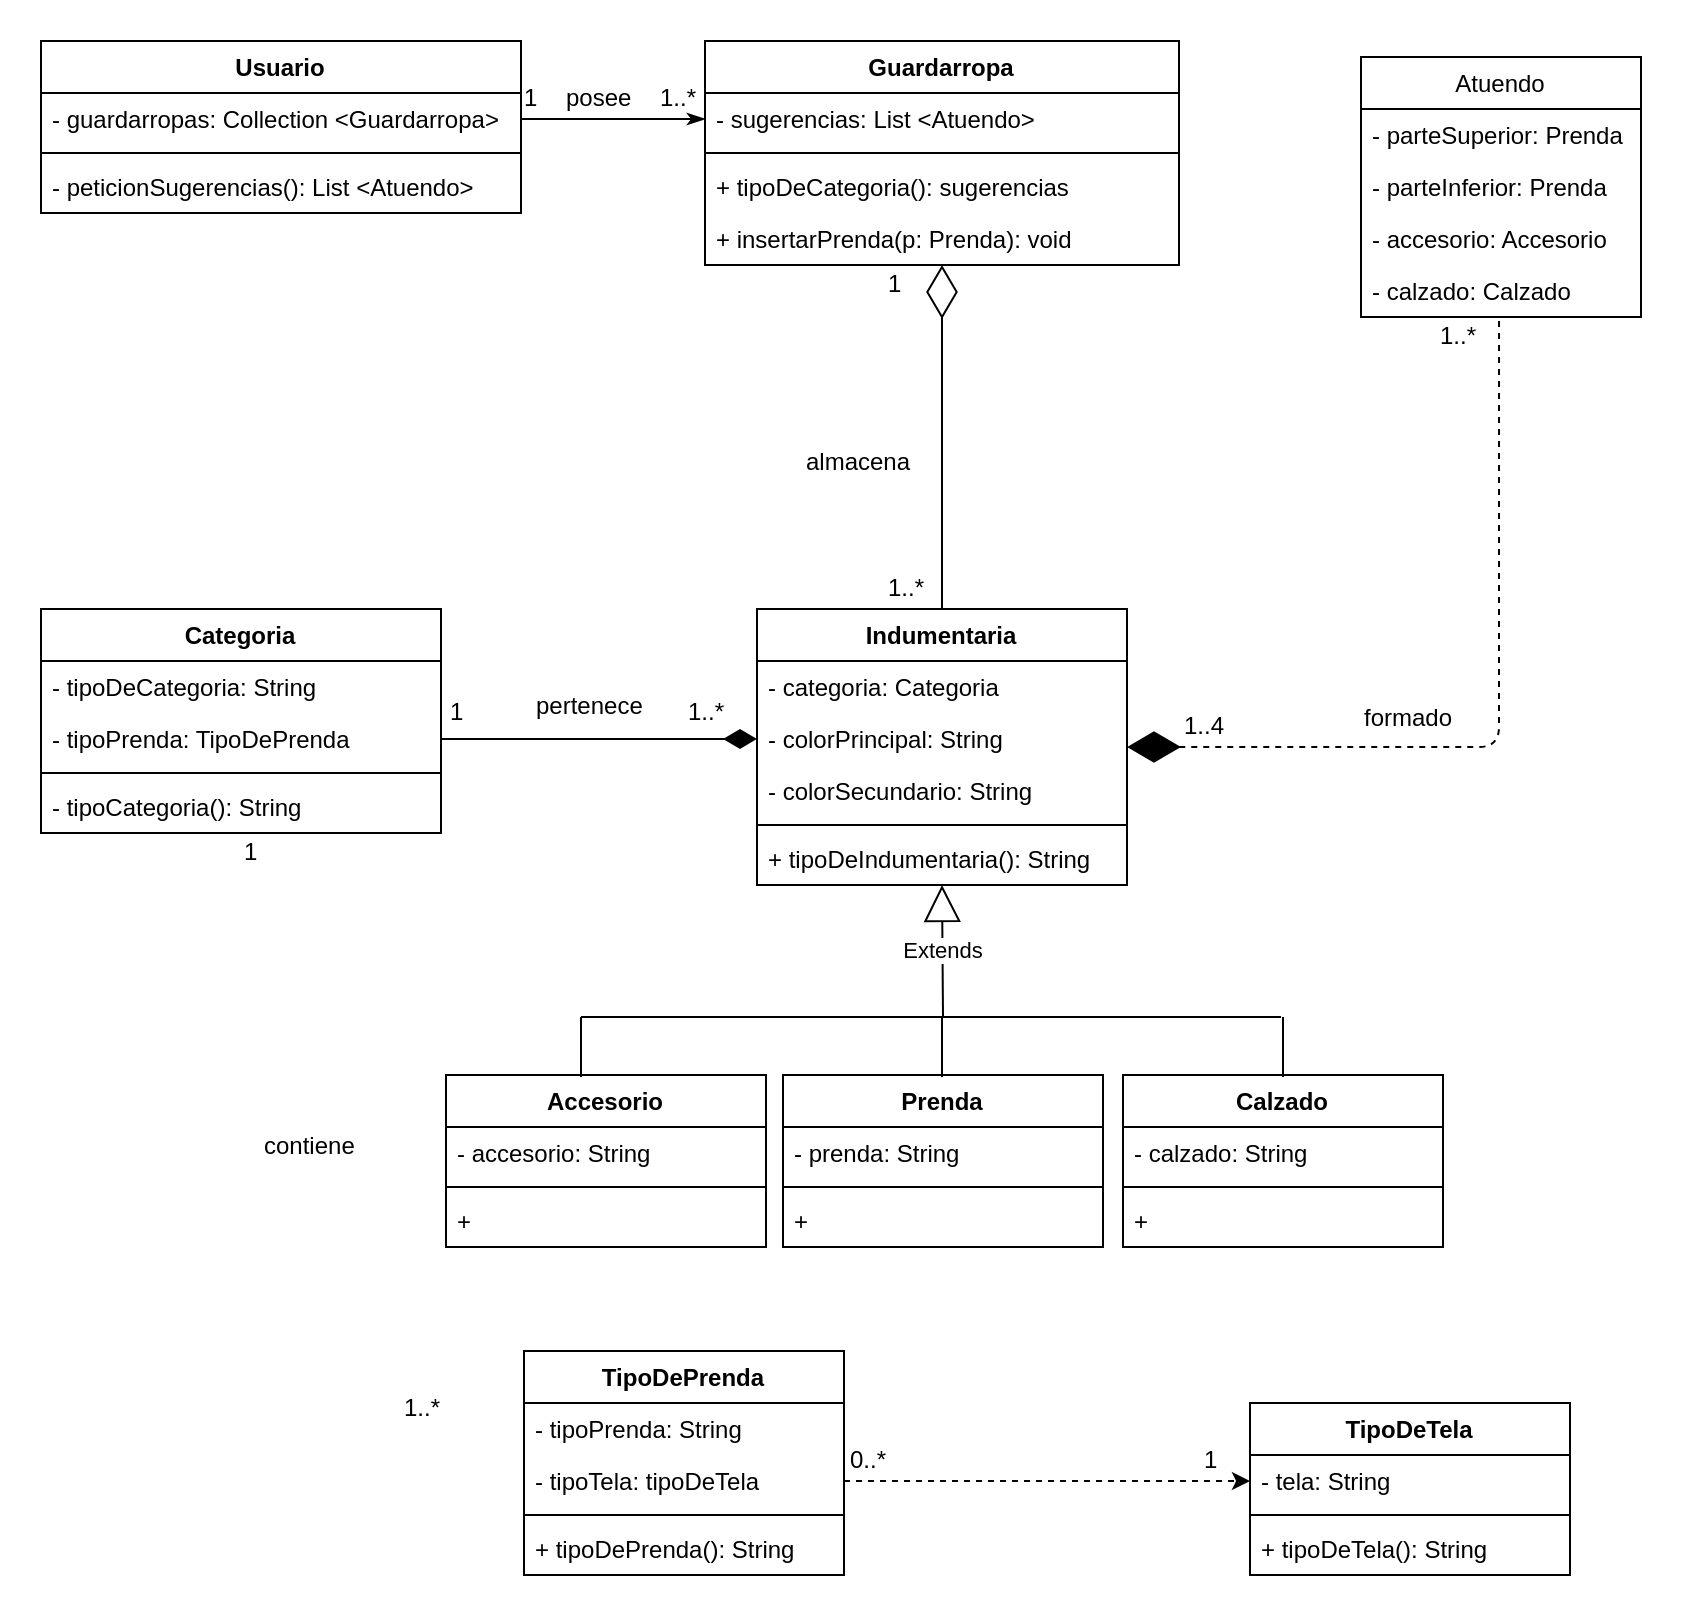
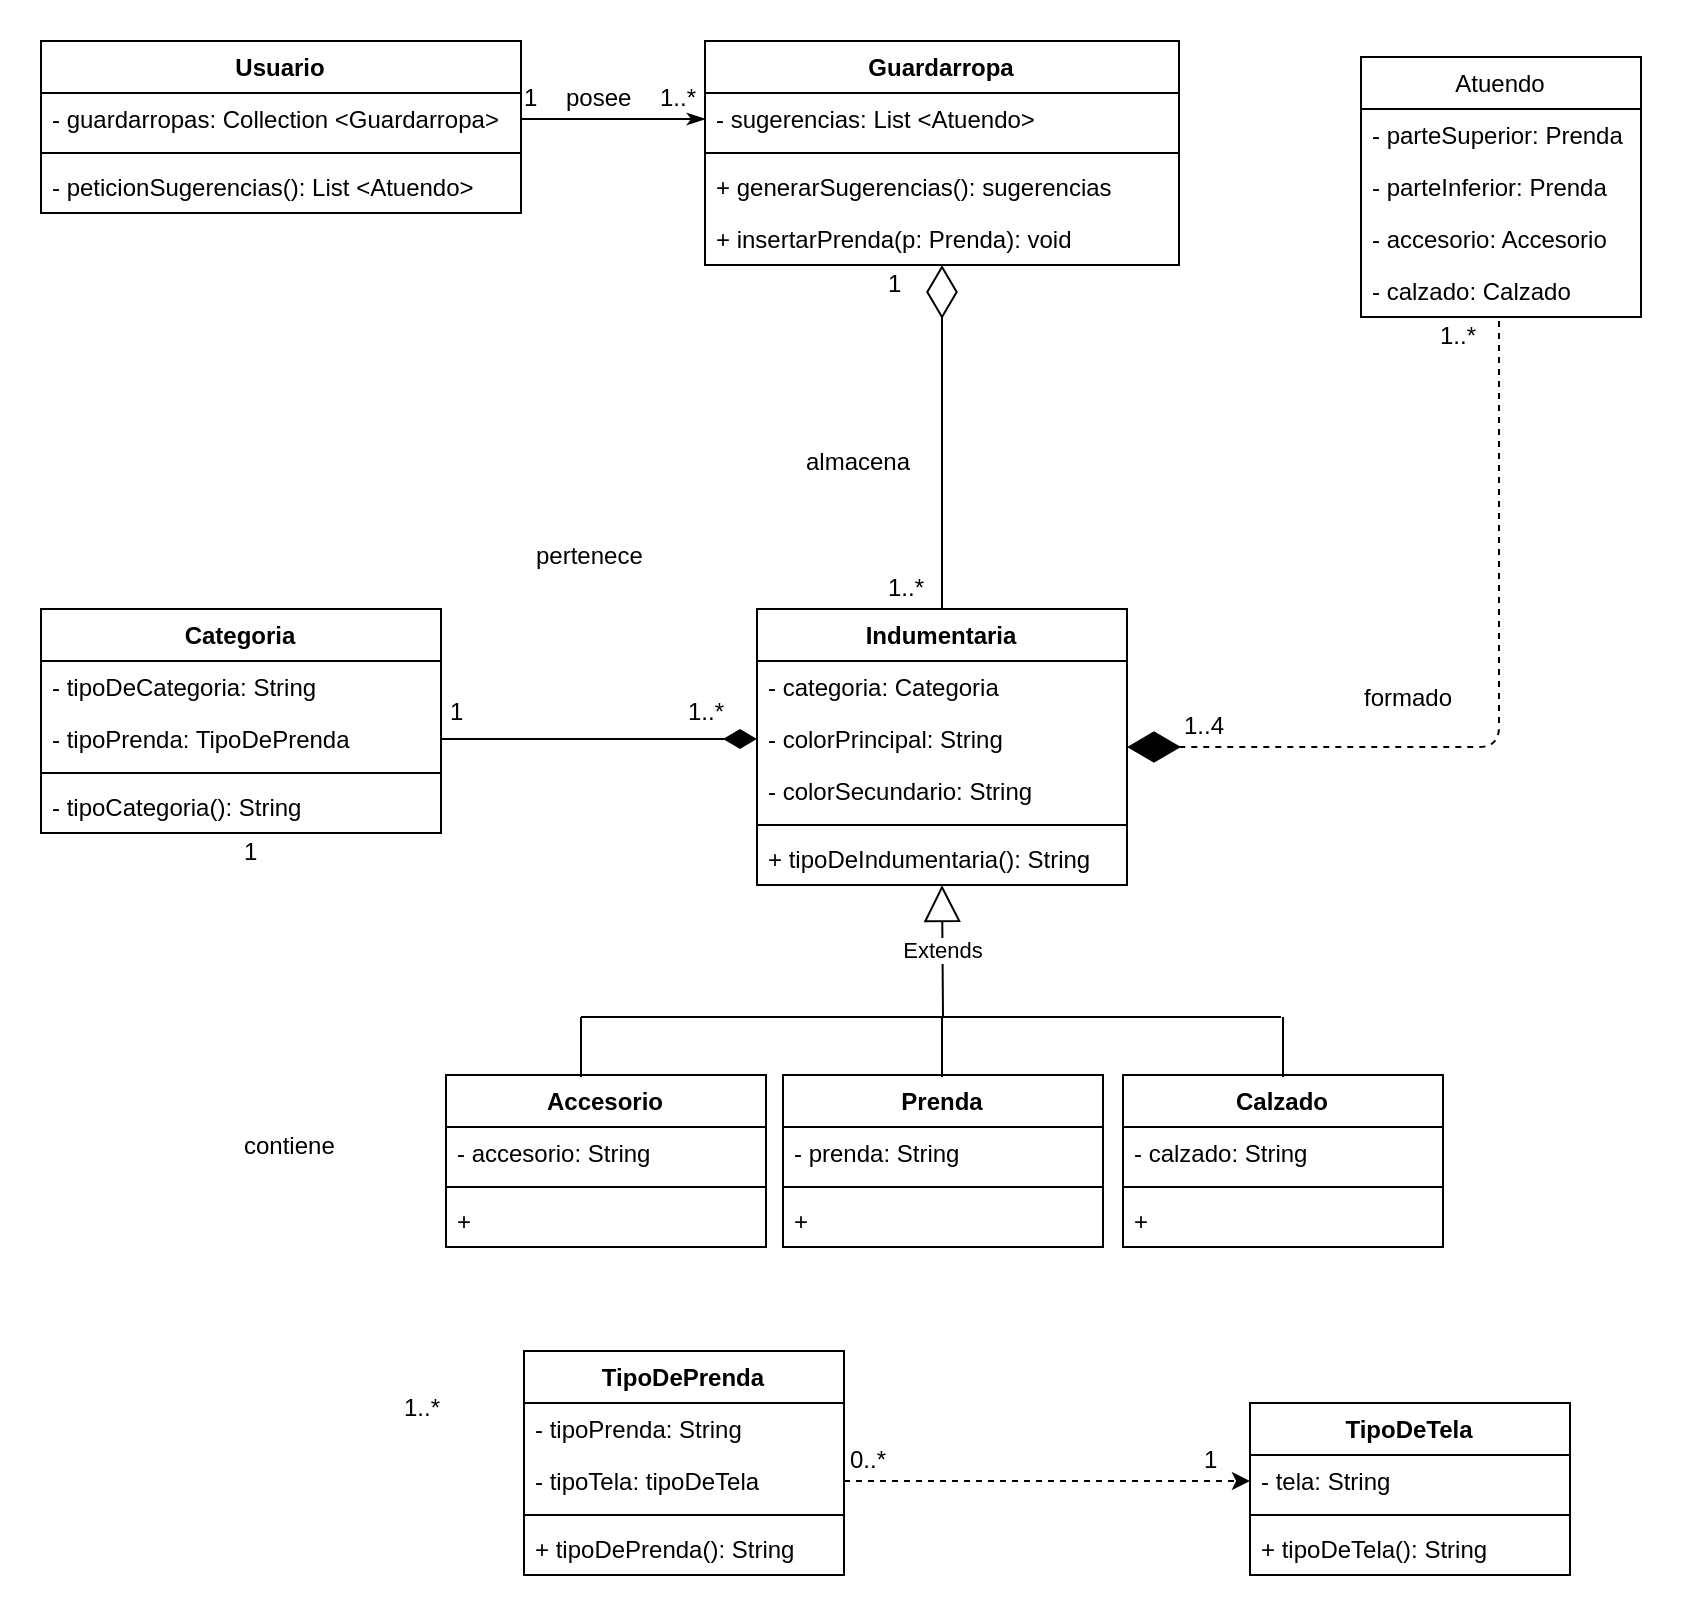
- <mxCell id="31" value="+ tipoDeCategoria(): sugerencias " style="text;strokeColor=none;fillColor=none;align=left;verticalAlign=top;spacingLeft=4;spacingRight=4;overflow=hidden;rotatable=0;points=[[0,0.5],[1,0.5]];portConstraint=eastwest;" parent="28" vertex="1"><mxGeometry y="60" width="237" height="26" as="geometry" /></mxCell>
+ <mxCell id="31" value="+ generarSugerencias(): sugerencias " style="text;strokeColor=none;fillColor=none;align=left;verticalAlign=top;spacingLeft=4;spacingRight=4;overflow=hidden;rotatable=0;points=[[0,0.5],[1,0.5]];portConstraint=eastwest;" parent="28" vertex="1"><mxGeometry y="60" width="237" height="26" as="geometry" /></mxCell>
- <mxCell id="41" value="pertenece" style="text;html=1;resizable=0;points=[];autosize=1;align=left;verticalAlign=top;spacingTop=-4;" parent="1" vertex="1"><mxGeometry x="266" y="343" width="70" height="20" as="geometry" /></mxCell>
+ <mxCell id="41" value="pertenece" style="text;html=1;resizable=0;points=[];autosize=1;align=left;verticalAlign=top;spacingTop=-4;" parent="1" vertex="1"><mxGeometry x="266" y="268" width="70" height="20" as="geometry" /></mxCell>
- <mxCell id="57" value="formado" style="text;html=1;resizable=0;points=[];autosize=1;align=left;verticalAlign=top;spacingTop=-4;" parent="1" vertex="1"><mxGeometry x="680" y="349" width="60" height="20" as="geometry" /></mxCell>
+ <mxCell id="57" value="formado" style="text;html=1;resizable=0;points=[];autosize=1;align=left;verticalAlign=top;spacingTop=-4;" parent="1" vertex="1"><mxGeometry x="680" y="339" width="60" height="20" as="geometry" /></mxCell>
- <mxCell id="49" value="contiene" style="text;html=1;resizable=0;points=[];autosize=1;align=left;verticalAlign=top;spacingTop=-4;" parent="1" vertex="1"><mxGeometry x="130" y="563" width="60" height="20" as="geometry" /></mxCell>
+ <mxCell id="49" value="contiene" style="text;html=1;resizable=0;points=[];autosize=1;align=left;verticalAlign=top;spacingTop=-4;" parent="1" vertex="1"><mxGeometry x="120" y="563" width="60" height="20" as="geometry" /></mxCell>
